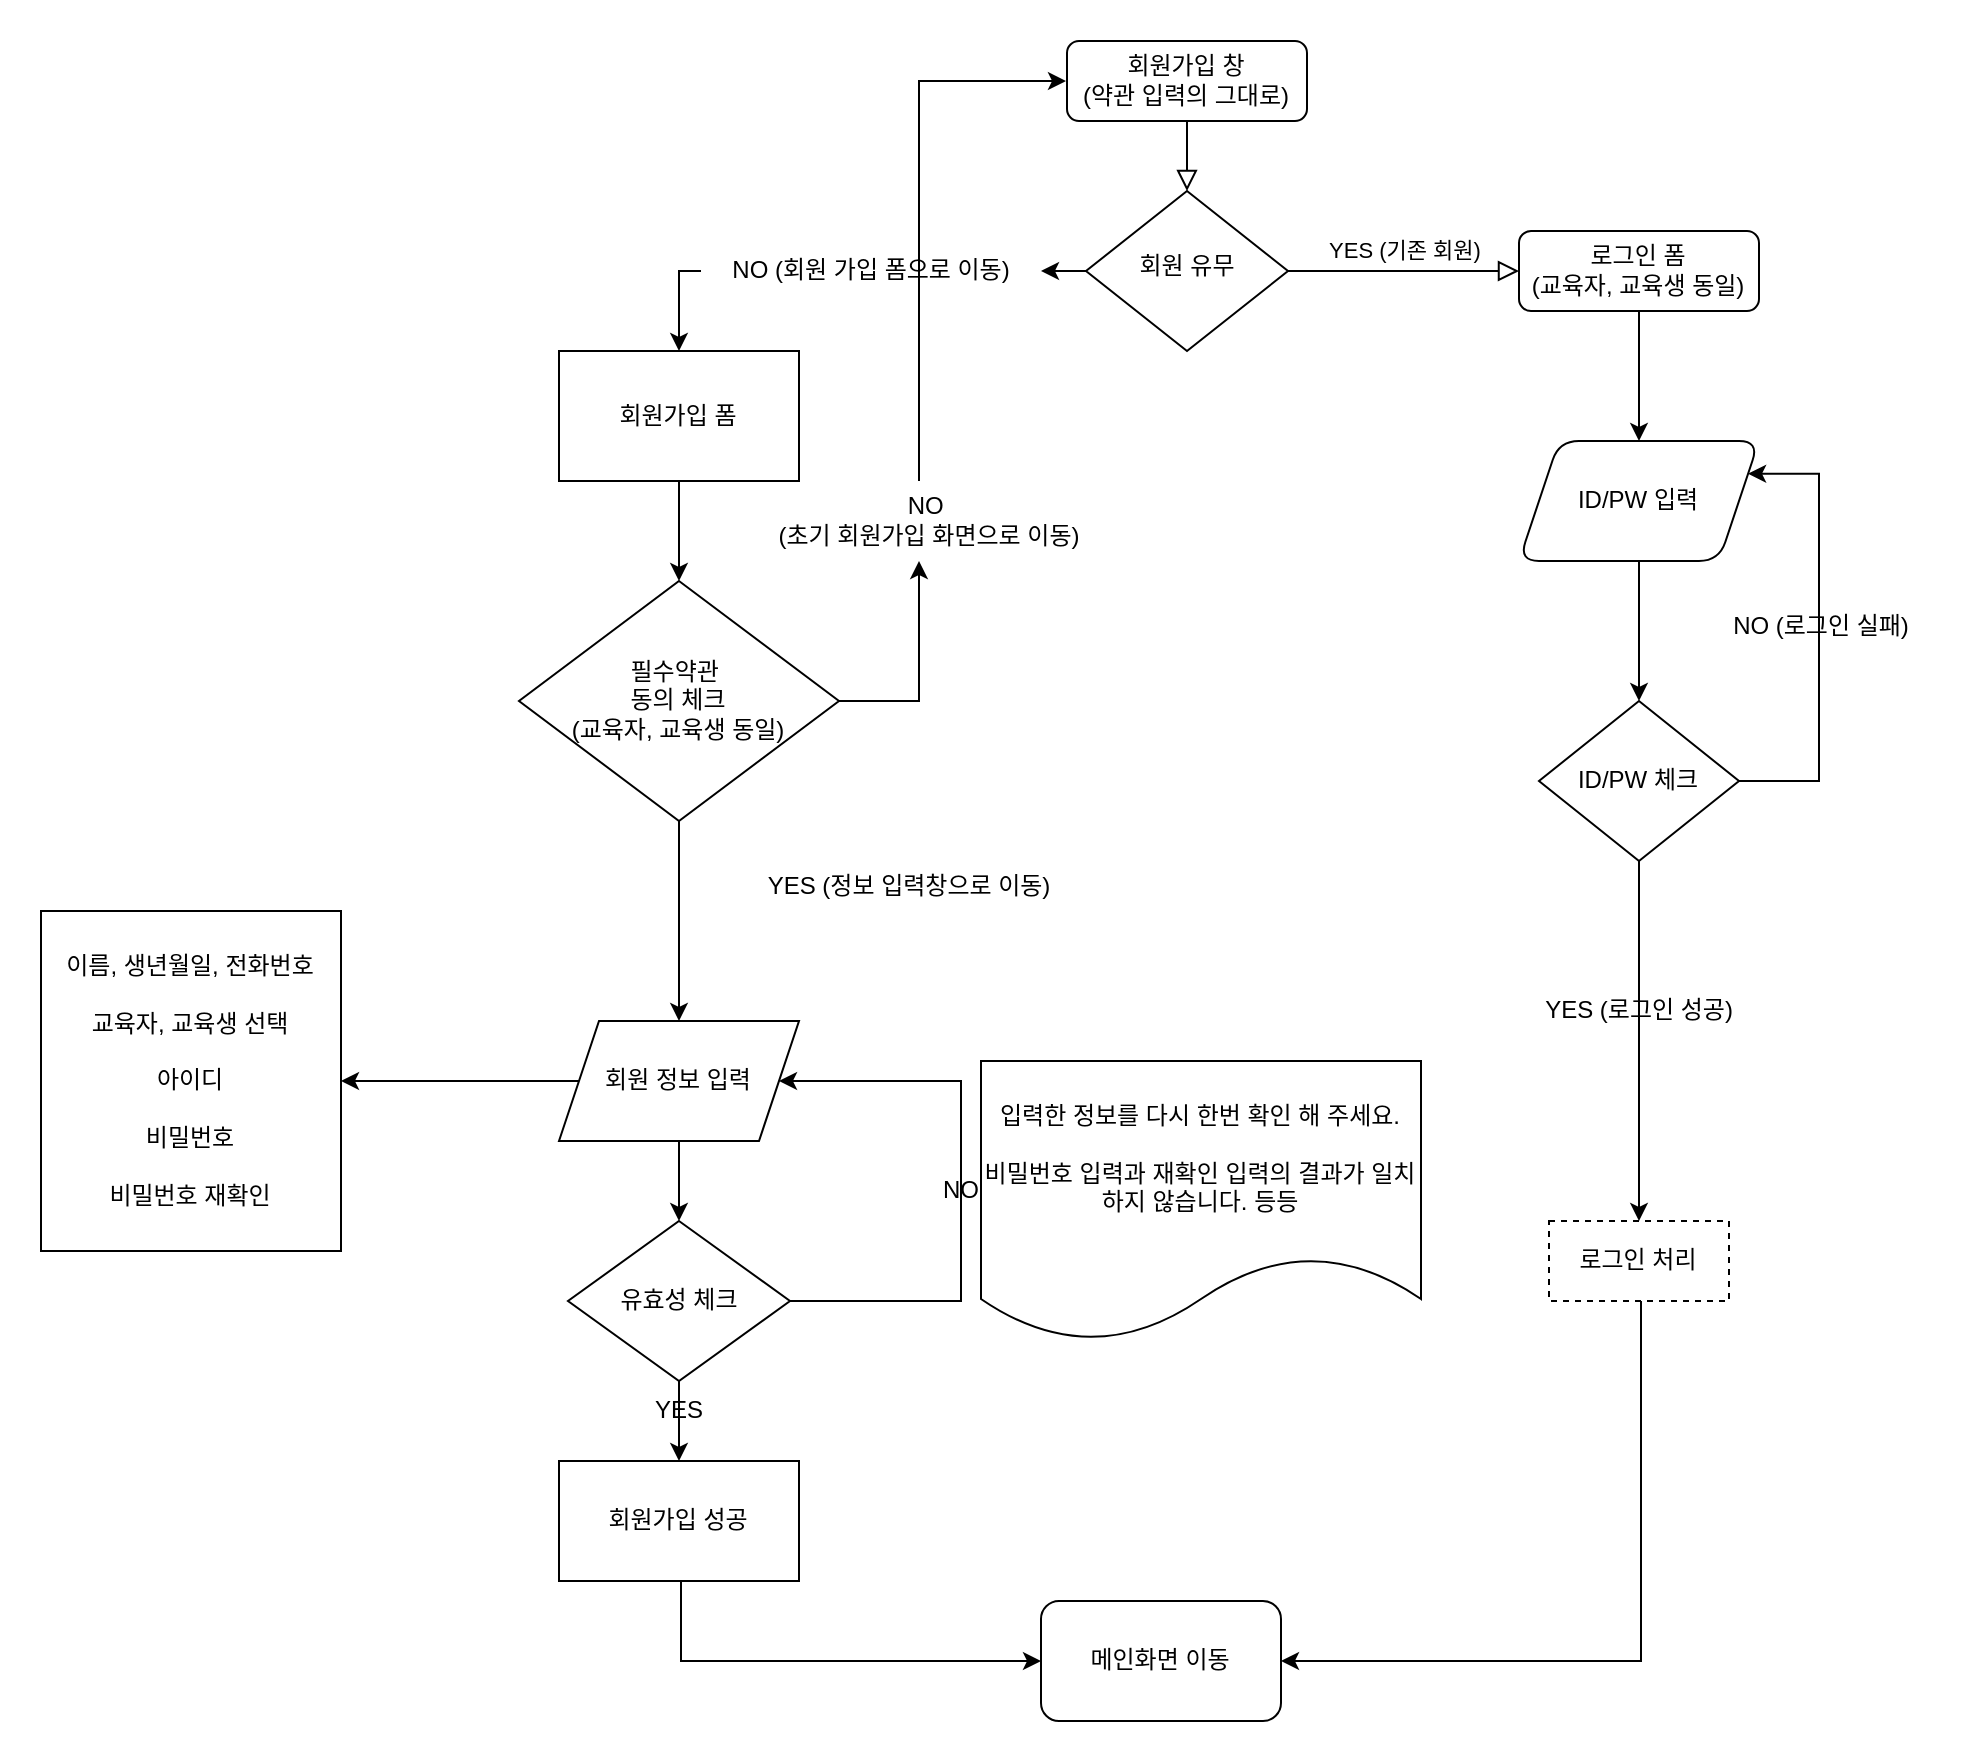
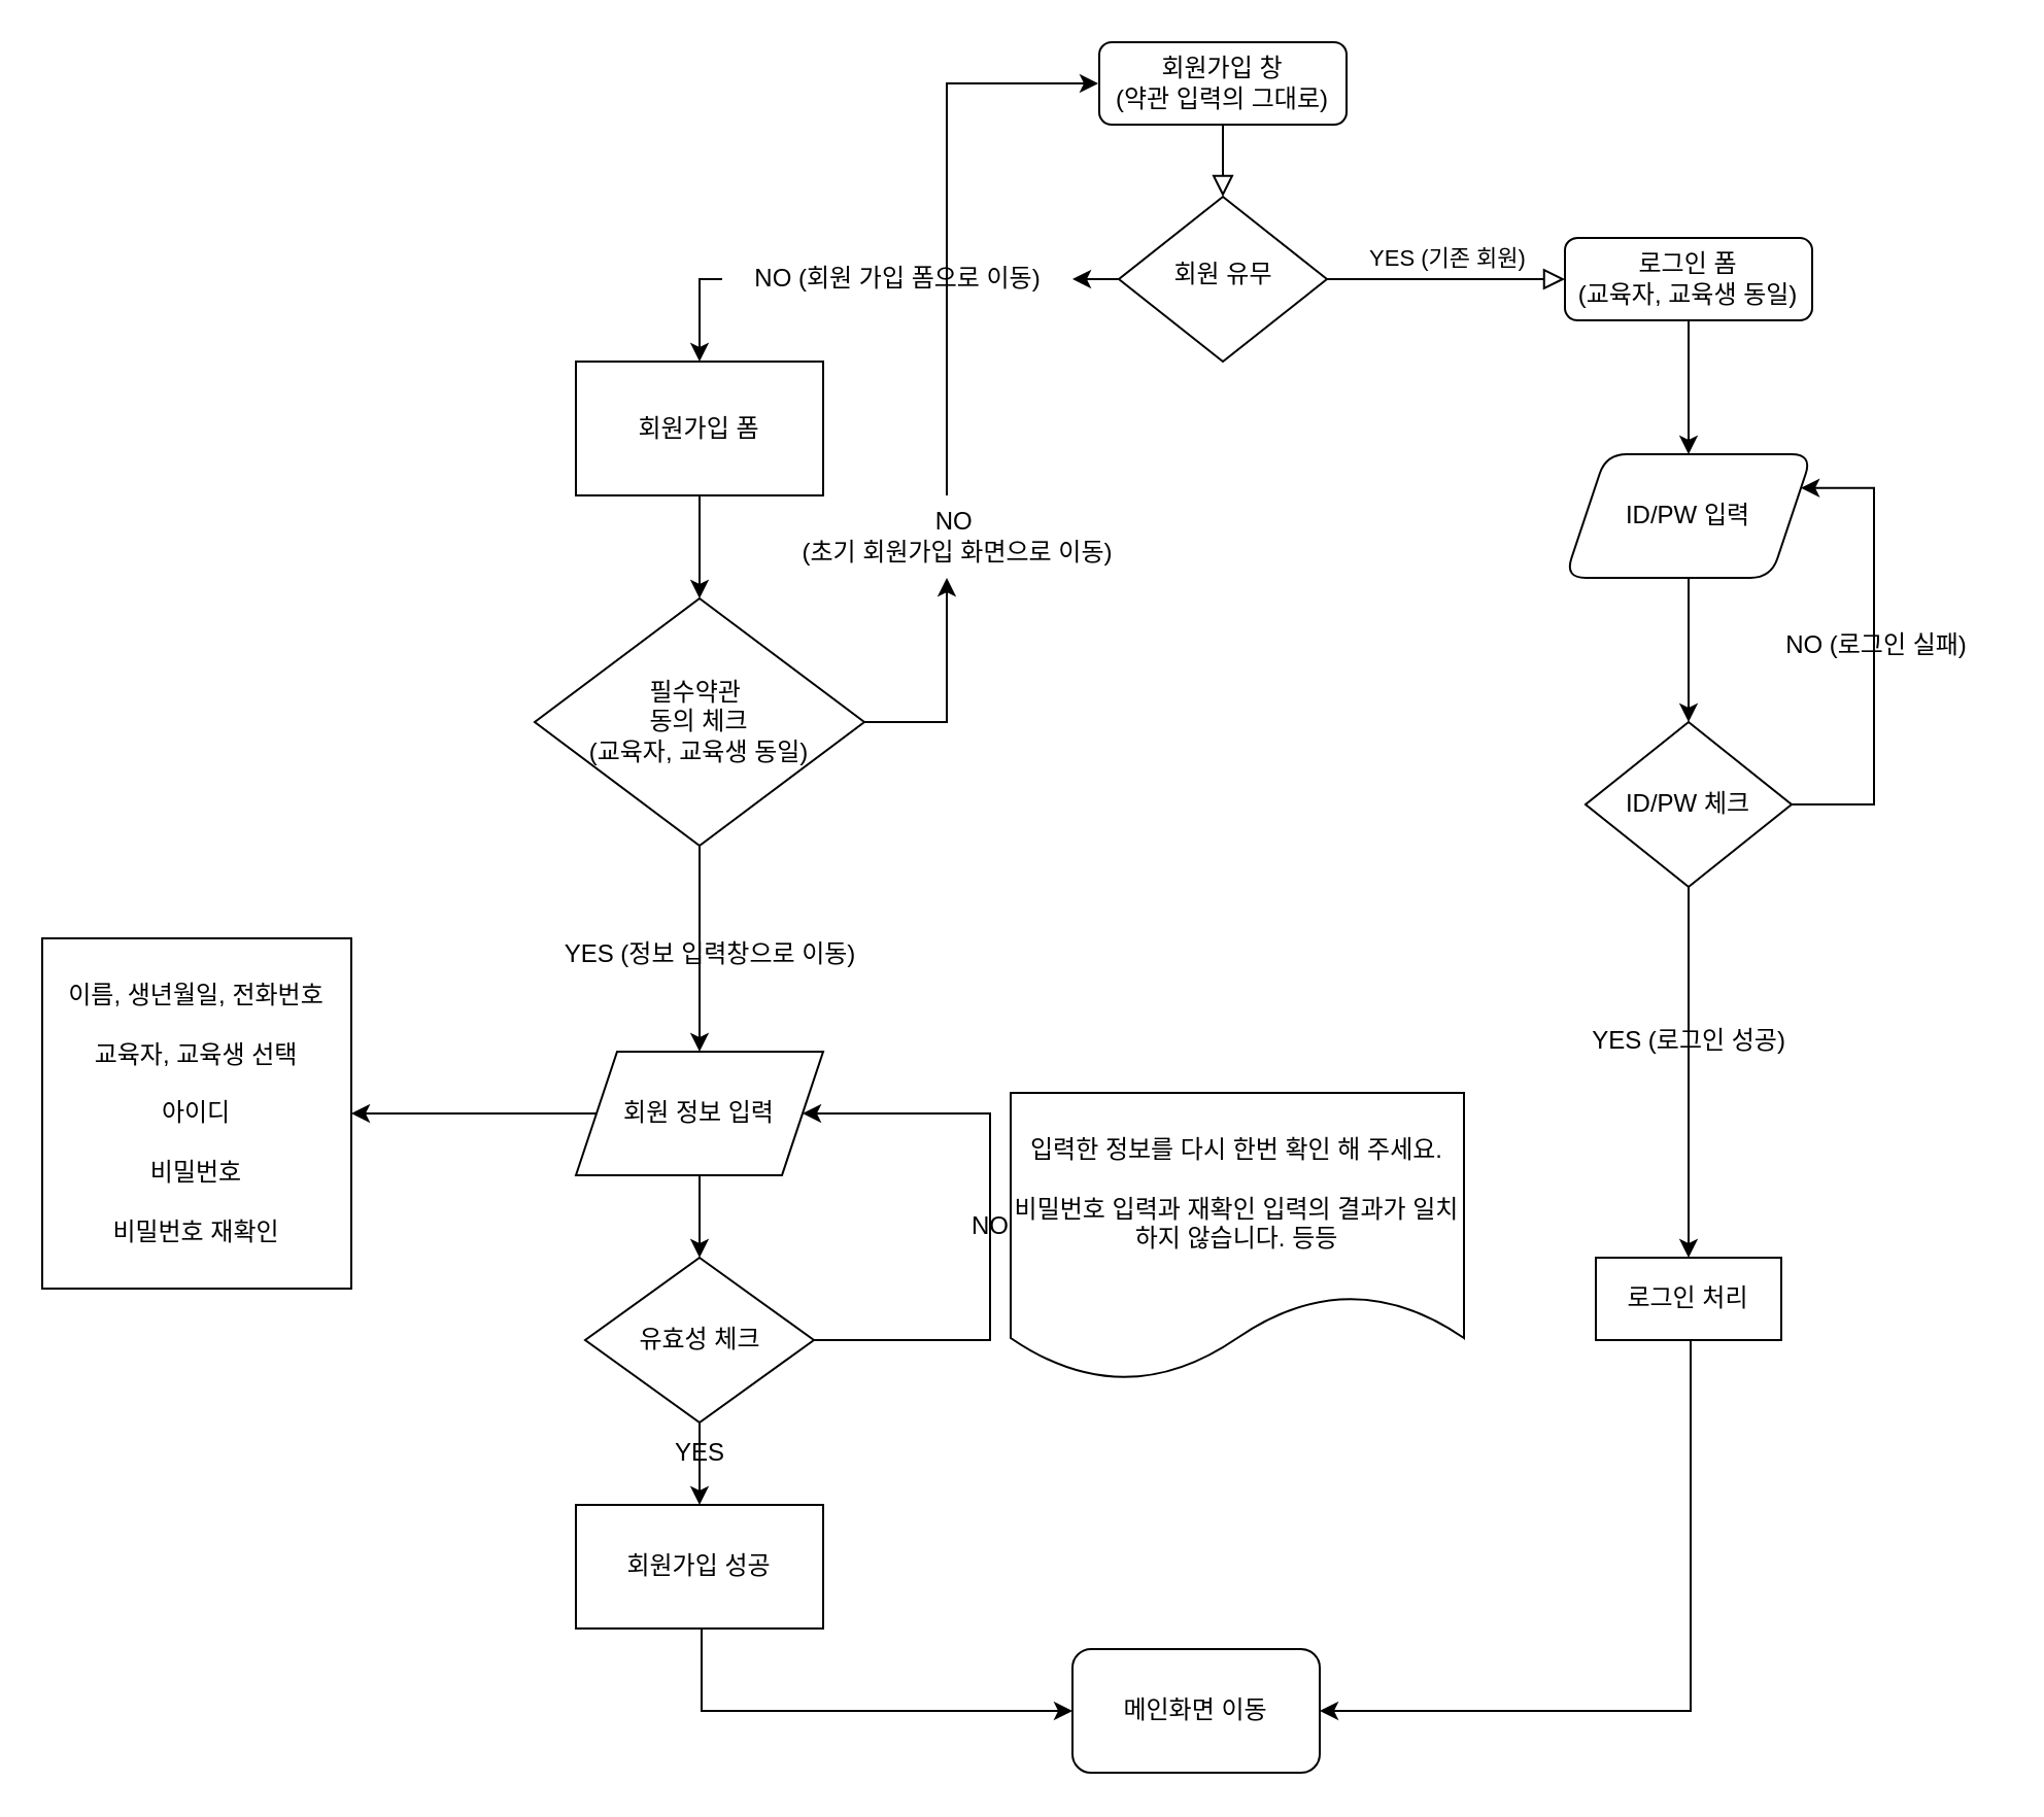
- <mxCell id="22" value="YES (정보 입력창으로 이동)" style="text;html=1;align=center;verticalAlign=middle;resizable=0;points=[];autosize=1;strokeColor=none;fillColor=none;" vertex="1" parent="1"><mxGeometry x="369" y="428" width="170" height="30" as="geometry" /></mxCell>
+ <mxCell id="22" value="YES (정보 입력창으로 이동)" style="text;html=1;align=center;verticalAlign=middle;resizable=0;points=[];autosize=1;strokeColor=none;fillColor=none;" vertex="1" parent="1"><mxGeometry x="259" y="448" width="170" height="30" as="geometry" /></mxCell>
- <mxCell id="24" value="로그인 처리" style="whiteSpace=wrap;html=1;dashed=1;" vertex="1" parent="1"><mxGeometry x="774" y="610" width="90" height="40" as="geometry" /></mxCell>
+ <mxCell id="24" value="로그인 처리" style="whiteSpace=wrap;html=1;" vertex="1" parent="1"><mxGeometry x="774" y="610" width="90" height="40" as="geometry" /></mxCell>
